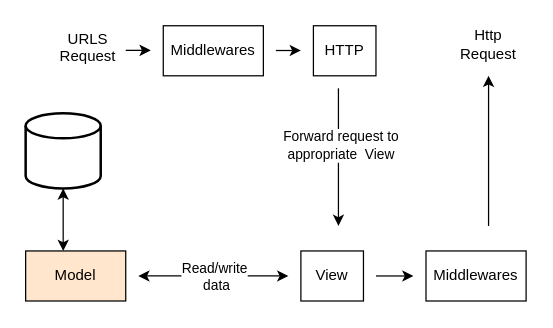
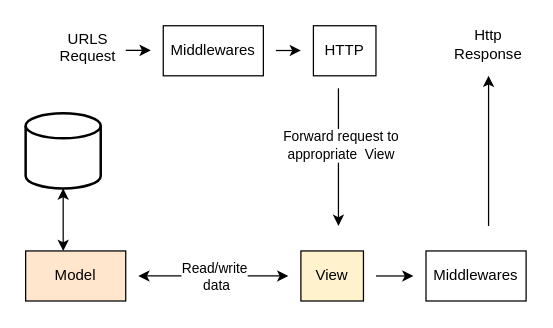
- <mxCell id="18" value="Http&lt;div&gt;Request&lt;/div&gt;" style="text;html=1;align=center;verticalAlign=middle;whiteSpace=wrap;rounded=0;" vertex="1" parent="1"><mxGeometry x="360" y="20" width="60" height="30" as="geometry" /></mxCell>
+ <mxCell id="18" value="Http&lt;div&gt;Response&lt;/div&gt;" style="text;html=1;align=center;verticalAlign=middle;whiteSpace=wrap;rounded=0;" vertex="1" parent="1"><mxGeometry x="360" y="20" width="60" height="30" as="geometry" /></mxCell>
- <mxCell id="10" value="View" style="rounded=0;whiteSpace=wrap;html=1;" vertex="1" parent="1"><mxGeometry x="240" y="200" width="50" height="40" as="geometry" /></mxCell>
+ <mxCell id="10" value="View" style="rounded=0;whiteSpace=wrap;html=1;fillColor=#fff2cc;" vertex="1" parent="1"><mxGeometry x="240" y="200" width="50" height="40" as="geometry" /></mxCell>
